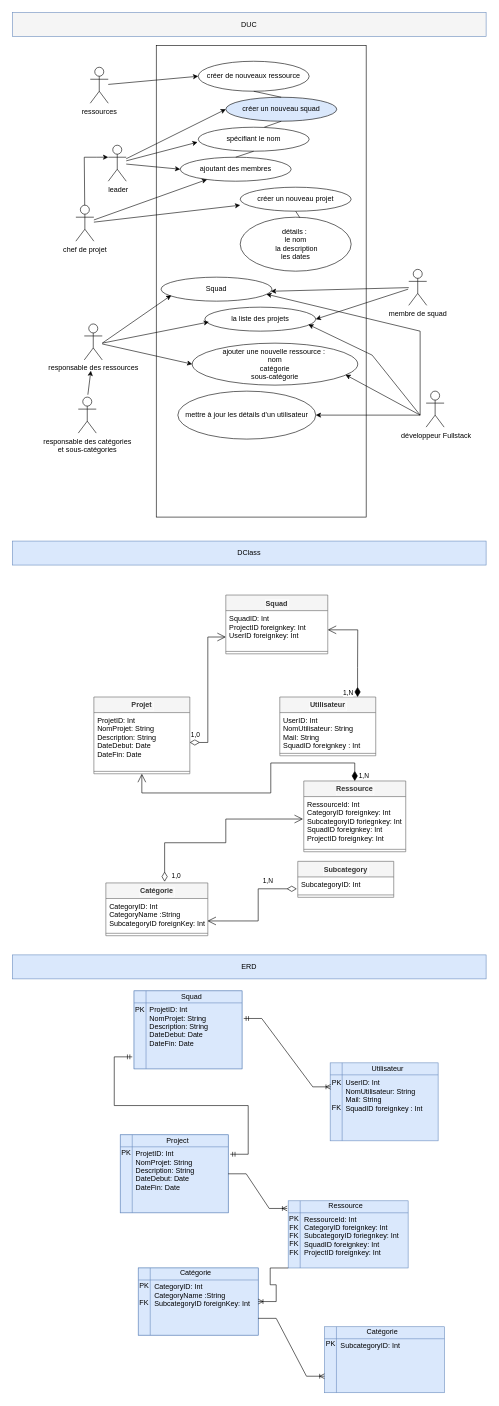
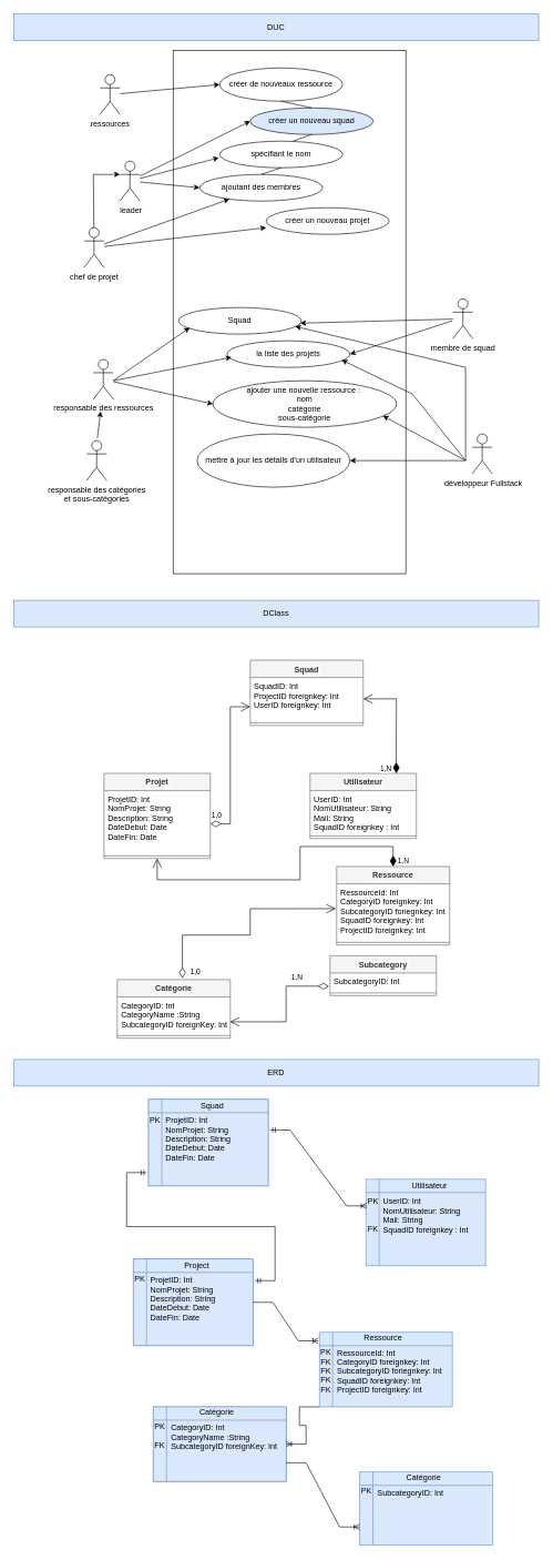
- <mxCell id="113" value="DUC" style="whiteSpace=wrap;html=1;align=center;fillColor=#f5f5f5;strokeColor=#6c8ebf;" vertex="1" parent="1"><mxGeometry x="20" y="20" width="790" height="40" as="geometry" /></mxCell>
+ <mxCell id="113" value="DUC" style="whiteSpace=wrap;html=1;align=center;fillColor=#dae8fc;strokeColor=#6c8ebf;" vertex="1" parent="1"><mxGeometry x="20" y="20" width="790" height="40" as="geometry" /></mxCell>
- <mxCell id="25" value="" style="endArrow=none;html=1;rounded=0;entryX=0.5;entryY=1;entryDx=0;entryDy=0;exitX=0.537;exitY=0.009;exitDx=0;exitDy=0;exitPerimeter=0;" edge="1" parent="1" source="24" target="21"><mxGeometry width="50" height="50" relative="1" as="geometry"><mxPoint x="480" y="481" as="sourcePoint" /><mxPoint x="530" y="431" as="targetPoint" /></mxGeometry></mxCell>
- <mxCell id="24" value="détails :&amp;nbsp;&lt;br&gt;le nom&lt;br&gt;&amp;nbsp;la description&lt;br&gt;les dates" style="ellipse;whiteSpace=wrap;html=1;" vertex="1" parent="1"><mxGeometry x="400" y="361" width="185" height="90" as="geometry" /></mxCell>
